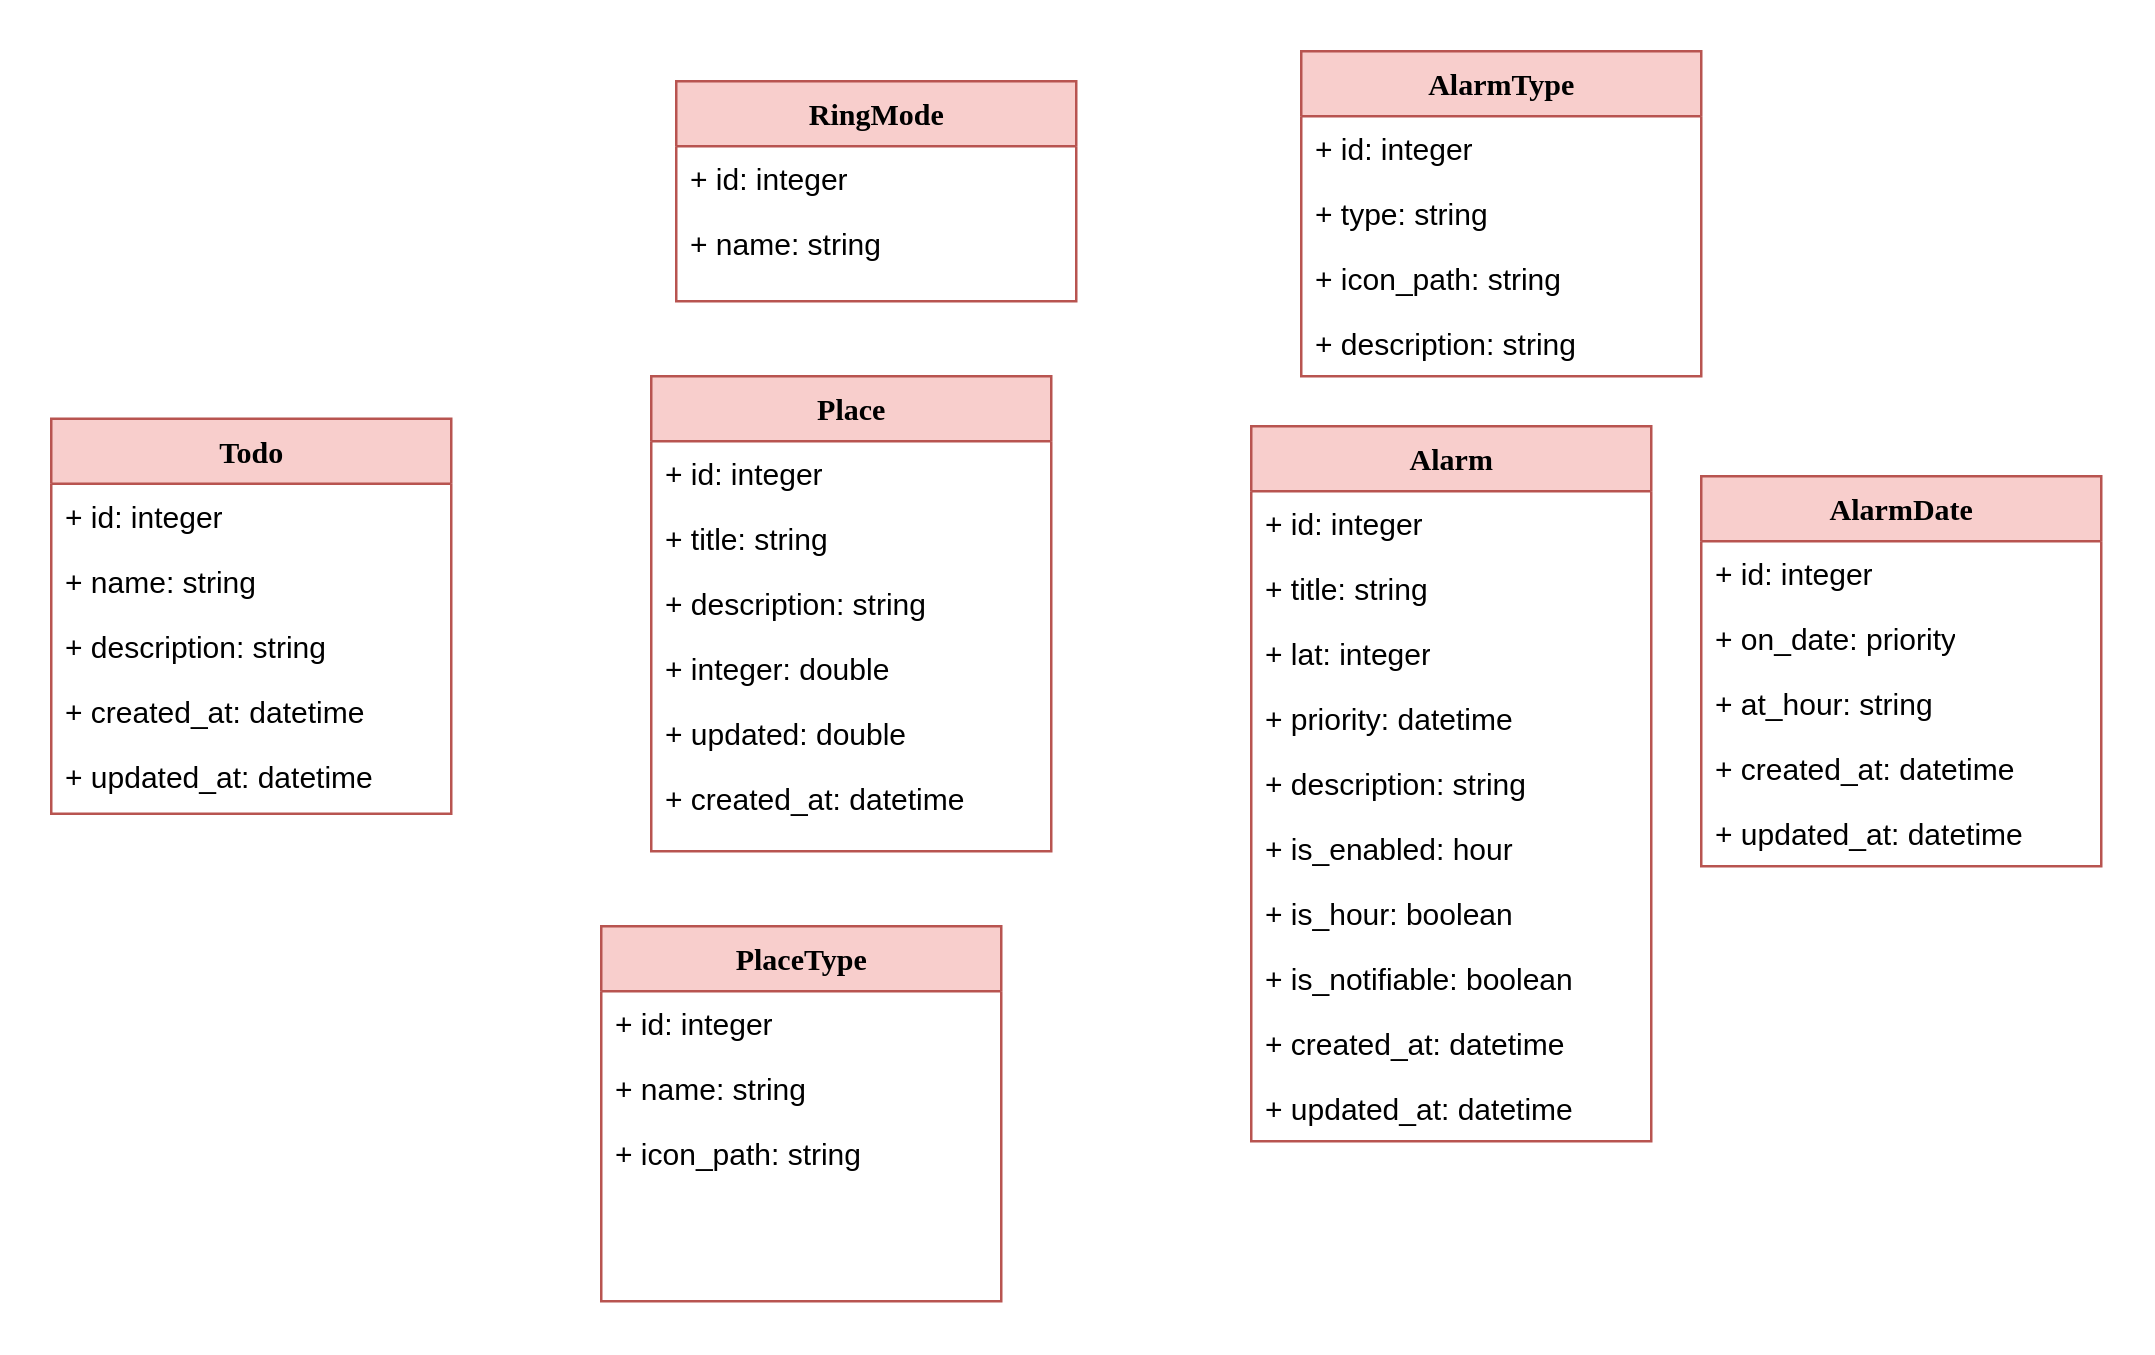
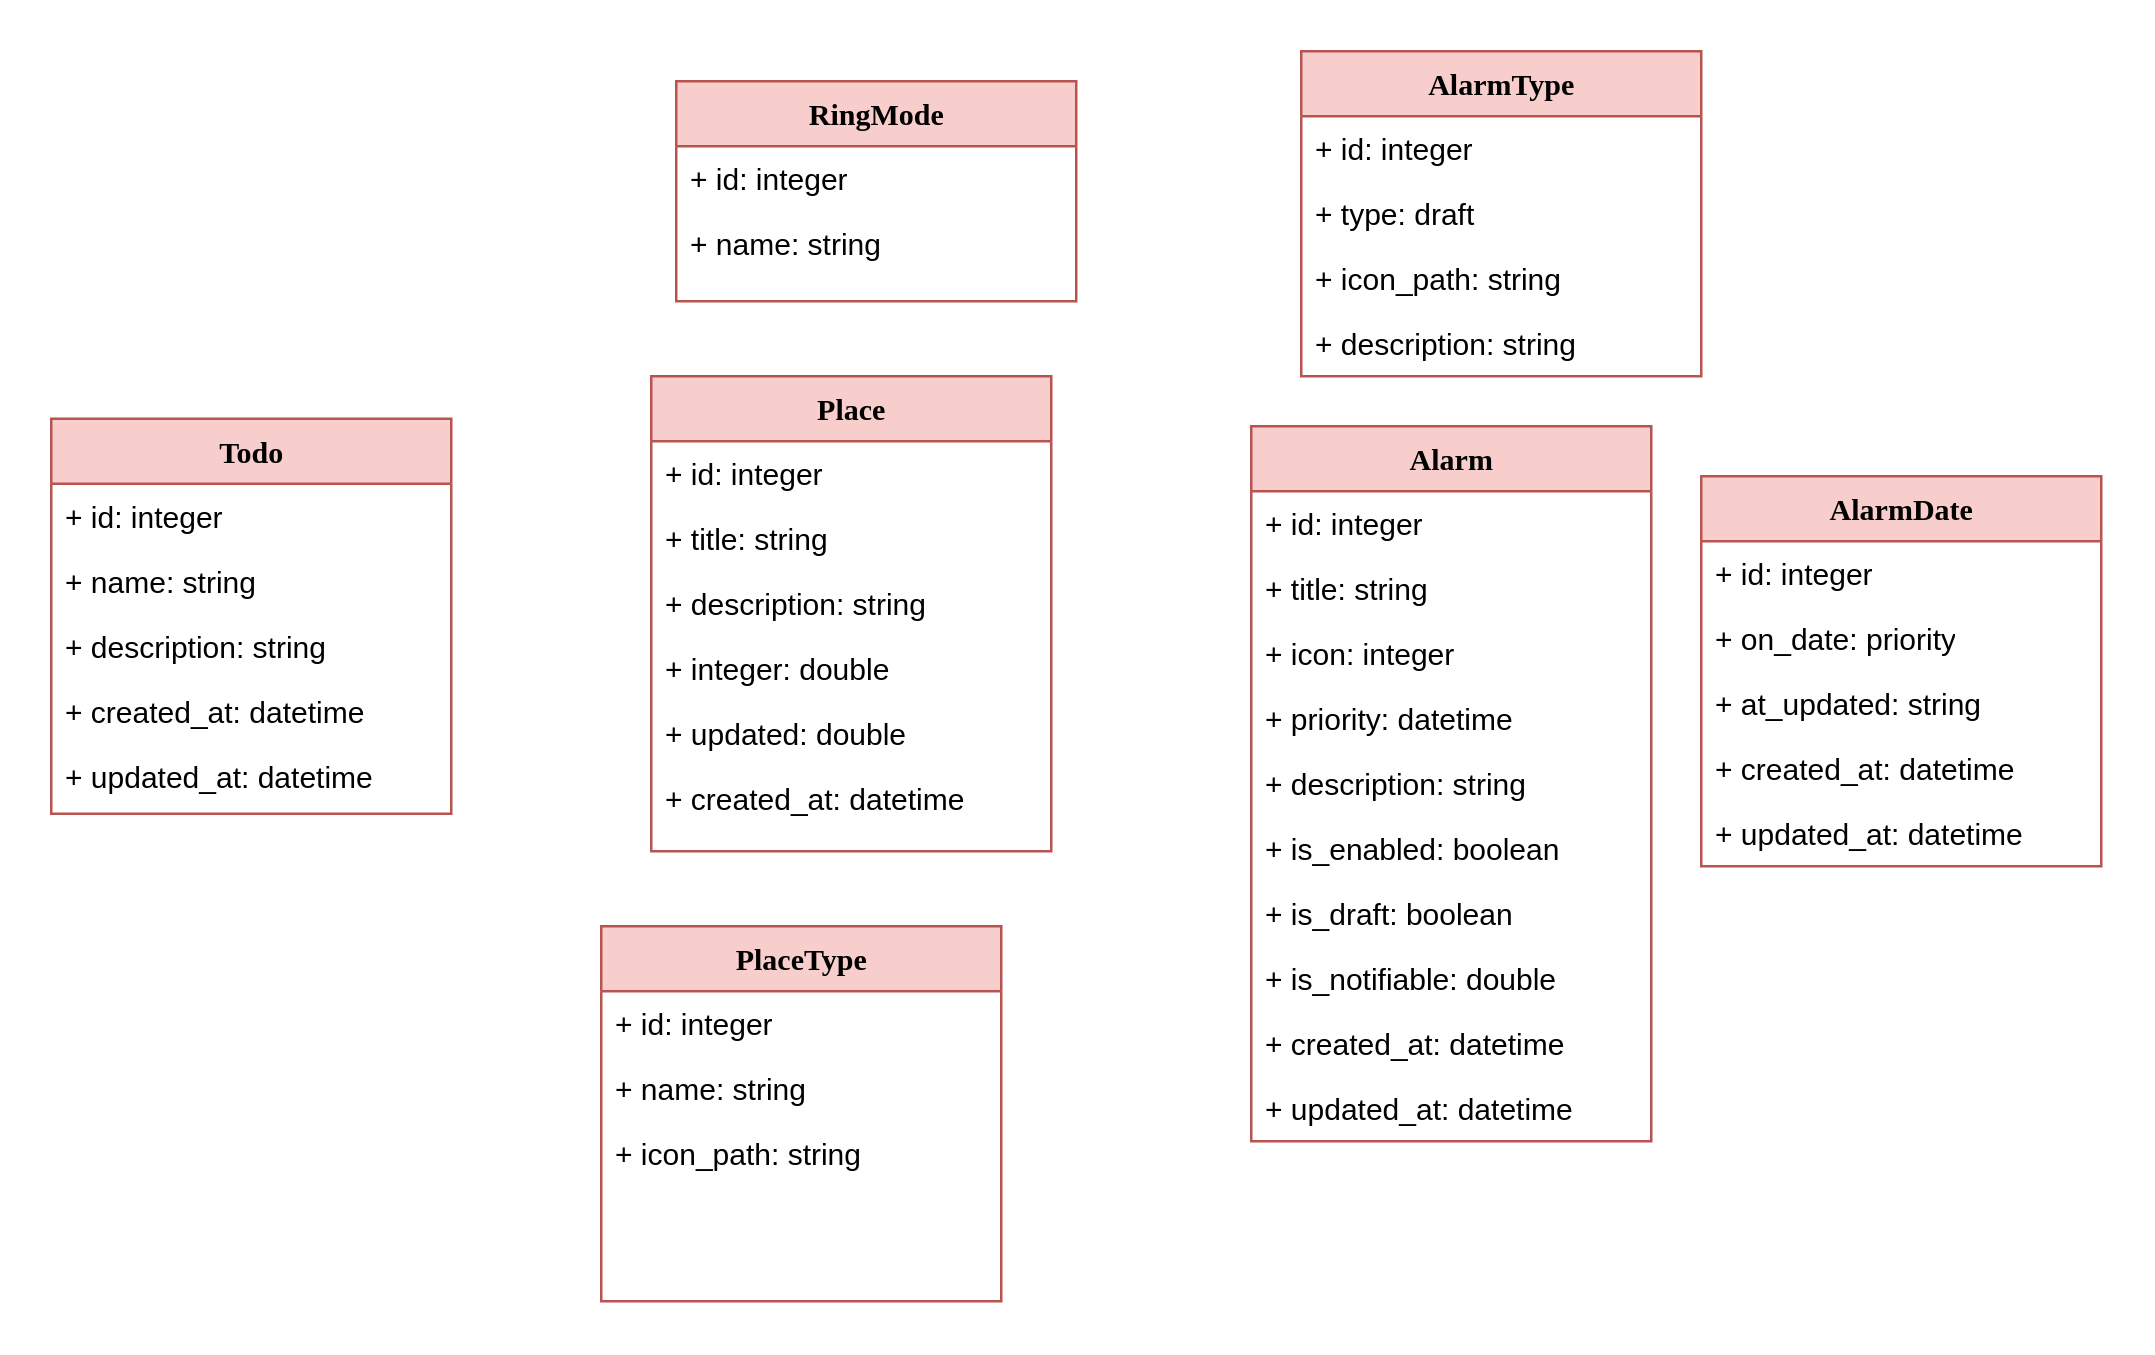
- <mxCell id="35" value="+ type: string" style="text;html=1;strokeColor=none;fillColor=none;align=left;verticalAlign=top;spacingLeft=4;spacingRight=4;whiteSpace=wrap;overflow=hidden;rotatable=0;points=[[0,0.5],[1,0.5]];portConstraint=eastwest;" vertex="1" parent="33"><mxGeometry y="52" width="160" height="26" as="geometry" /></mxCell>
+ <mxCell id="35" value="+ type: draft" style="text;html=1;strokeColor=none;fillColor=none;align=left;verticalAlign=top;spacingLeft=4;spacingRight=4;whiteSpace=wrap;overflow=hidden;rotatable=0;points=[[0,0.5],[1,0.5]];portConstraint=eastwest;" vertex="1" parent="33"><mxGeometry y="52" width="160" height="26" as="geometry" /></mxCell>
- <mxCell id="14" value="+ lat: integer" style="text;html=1;strokeColor=none;fillColor=none;align=left;verticalAlign=top;spacingLeft=4;spacingRight=4;whiteSpace=wrap;overflow=hidden;rotatable=0;points=[[0,0.5],[1,0.5]];portConstraint=eastwest;" vertex="1" parent="11"><mxGeometry y="78" width="160" height="26" as="geometry" /></mxCell>
+ <mxCell id="14" value="+ icon: integer" style="text;html=1;strokeColor=none;fillColor=none;align=left;verticalAlign=top;spacingLeft=4;spacingRight=4;whiteSpace=wrap;overflow=hidden;rotatable=0;points=[[0,0.5],[1,0.5]];portConstraint=eastwest;" vertex="1" parent="11"><mxGeometry y="78" width="160" height="26" as="geometry" /></mxCell>
- <mxCell id="41" value="+ at_hour: string" style="text;html=1;strokeColor=none;fillColor=none;align=left;verticalAlign=top;spacingLeft=4;spacingRight=4;whiteSpace=wrap;overflow=hidden;rotatable=0;points=[[0,0.5],[1,0.5]];portConstraint=eastwest;" vertex="1" parent="38"><mxGeometry y="78" width="160" height="26" as="geometry" /></mxCell>
+ <mxCell id="41" value="+ at_updated: string" style="text;html=1;strokeColor=none;fillColor=none;align=left;verticalAlign=top;spacingLeft=4;spacingRight=4;whiteSpace=wrap;overflow=hidden;rotatable=0;points=[[0,0.5],[1,0.5]];portConstraint=eastwest;" vertex="1" parent="38"><mxGeometry y="78" width="160" height="26" as="geometry" /></mxCell>
- <mxCell id="17" value="+ is_enabled: hour" style="text;html=1;strokeColor=none;fillColor=none;align=left;verticalAlign=top;spacingLeft=4;spacingRight=4;whiteSpace=wrap;overflow=hidden;rotatable=0;points=[[0,0.5],[1,0.5]];portConstraint=eastwest;" vertex="1" parent="11"><mxGeometry y="156" width="160" height="26" as="geometry" /></mxCell>
+ <mxCell id="17" value="+ is_enabled: boolean" style="text;html=1;strokeColor=none;fillColor=none;align=left;verticalAlign=top;spacingLeft=4;spacingRight=4;whiteSpace=wrap;overflow=hidden;rotatable=0;points=[[0,0.5],[1,0.5]];portConstraint=eastwest;" vertex="1" parent="11"><mxGeometry y="156" width="160" height="26" as="geometry" /></mxCell>
- <mxCell id="18" value="+ is_hour: boolean" style="text;html=1;strokeColor=none;fillColor=none;align=left;verticalAlign=top;spacingLeft=4;spacingRight=4;whiteSpace=wrap;overflow=hidden;rotatable=0;points=[[0,0.5],[1,0.5]];portConstraint=eastwest;" vertex="1" parent="11"><mxGeometry y="182" width="160" height="26" as="geometry" /></mxCell>
+ <mxCell id="18" value="+ is_draft: boolean" style="text;html=1;strokeColor=none;fillColor=none;align=left;verticalAlign=top;spacingLeft=4;spacingRight=4;whiteSpace=wrap;overflow=hidden;rotatable=0;points=[[0,0.5],[1,0.5]];portConstraint=eastwest;" vertex="1" parent="11"><mxGeometry y="182" width="160" height="26" as="geometry" /></mxCell>
- <mxCell id="19" value="+ is_notifiable: boolean" style="text;html=1;strokeColor=none;fillColor=none;align=left;verticalAlign=top;spacingLeft=4;spacingRight=4;whiteSpace=wrap;overflow=hidden;rotatable=0;points=[[0,0.5],[1,0.5]];portConstraint=eastwest;" vertex="1" parent="11"><mxGeometry y="208" width="160" height="26" as="geometry" /></mxCell>
+ <mxCell id="19" value="+ is_notifiable: double" style="text;html=1;strokeColor=none;fillColor=none;align=left;verticalAlign=top;spacingLeft=4;spacingRight=4;whiteSpace=wrap;overflow=hidden;rotatable=0;points=[[0,0.5],[1,0.5]];portConstraint=eastwest;" vertex="1" parent="11"><mxGeometry y="208" width="160" height="26" as="geometry" /></mxCell>
